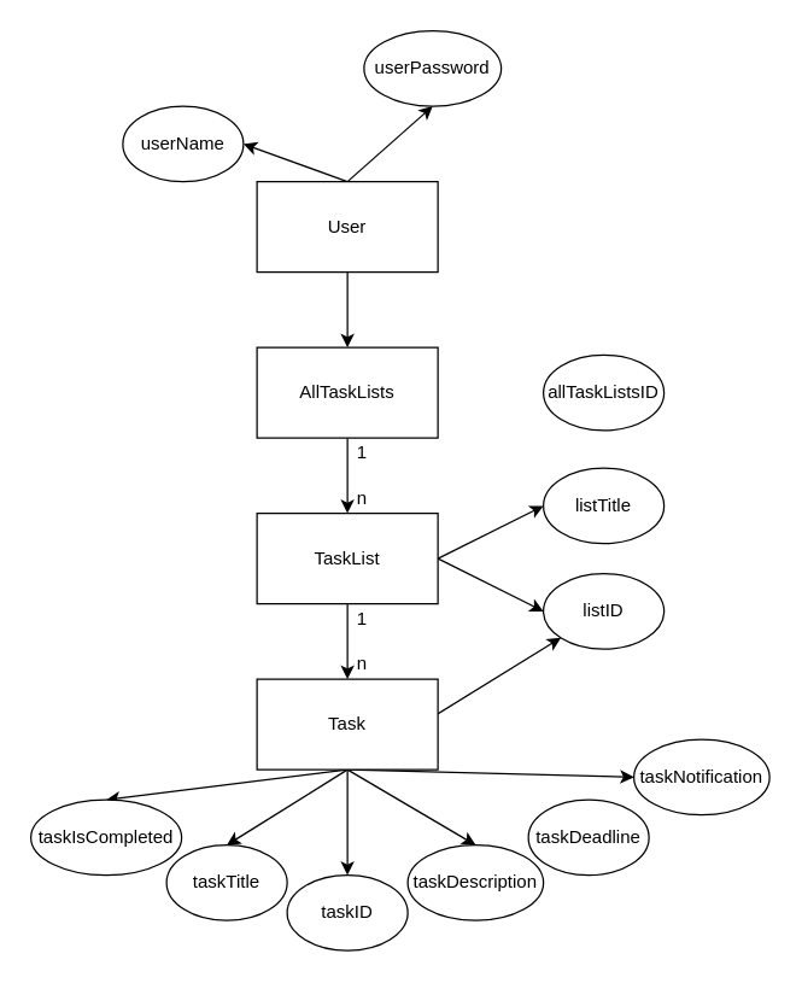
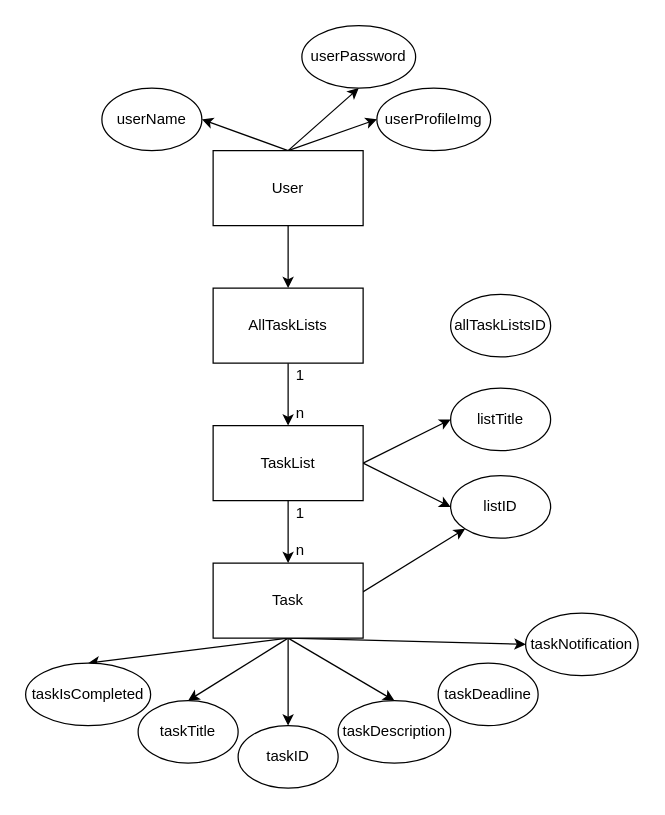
+ <mxCell id="35" value="userProfileImg" style="ellipse;whiteSpace=wrap;html=1;" vertex="1" parent="1"><mxGeometry x="301" y="70" width="91" height="50" as="geometry" /></mxCell>
+ <mxCell id="31" style="edgeStyle=none;html=1;exitX=0.5;exitY=0;exitDx=0;exitDy=0;entryX=0;entryY=0.5;entryDx=0;entryDy=0;" edge="1" parent="1" source="32" target="35"><mxGeometry relative="1" as="geometry" /></mxCell>
